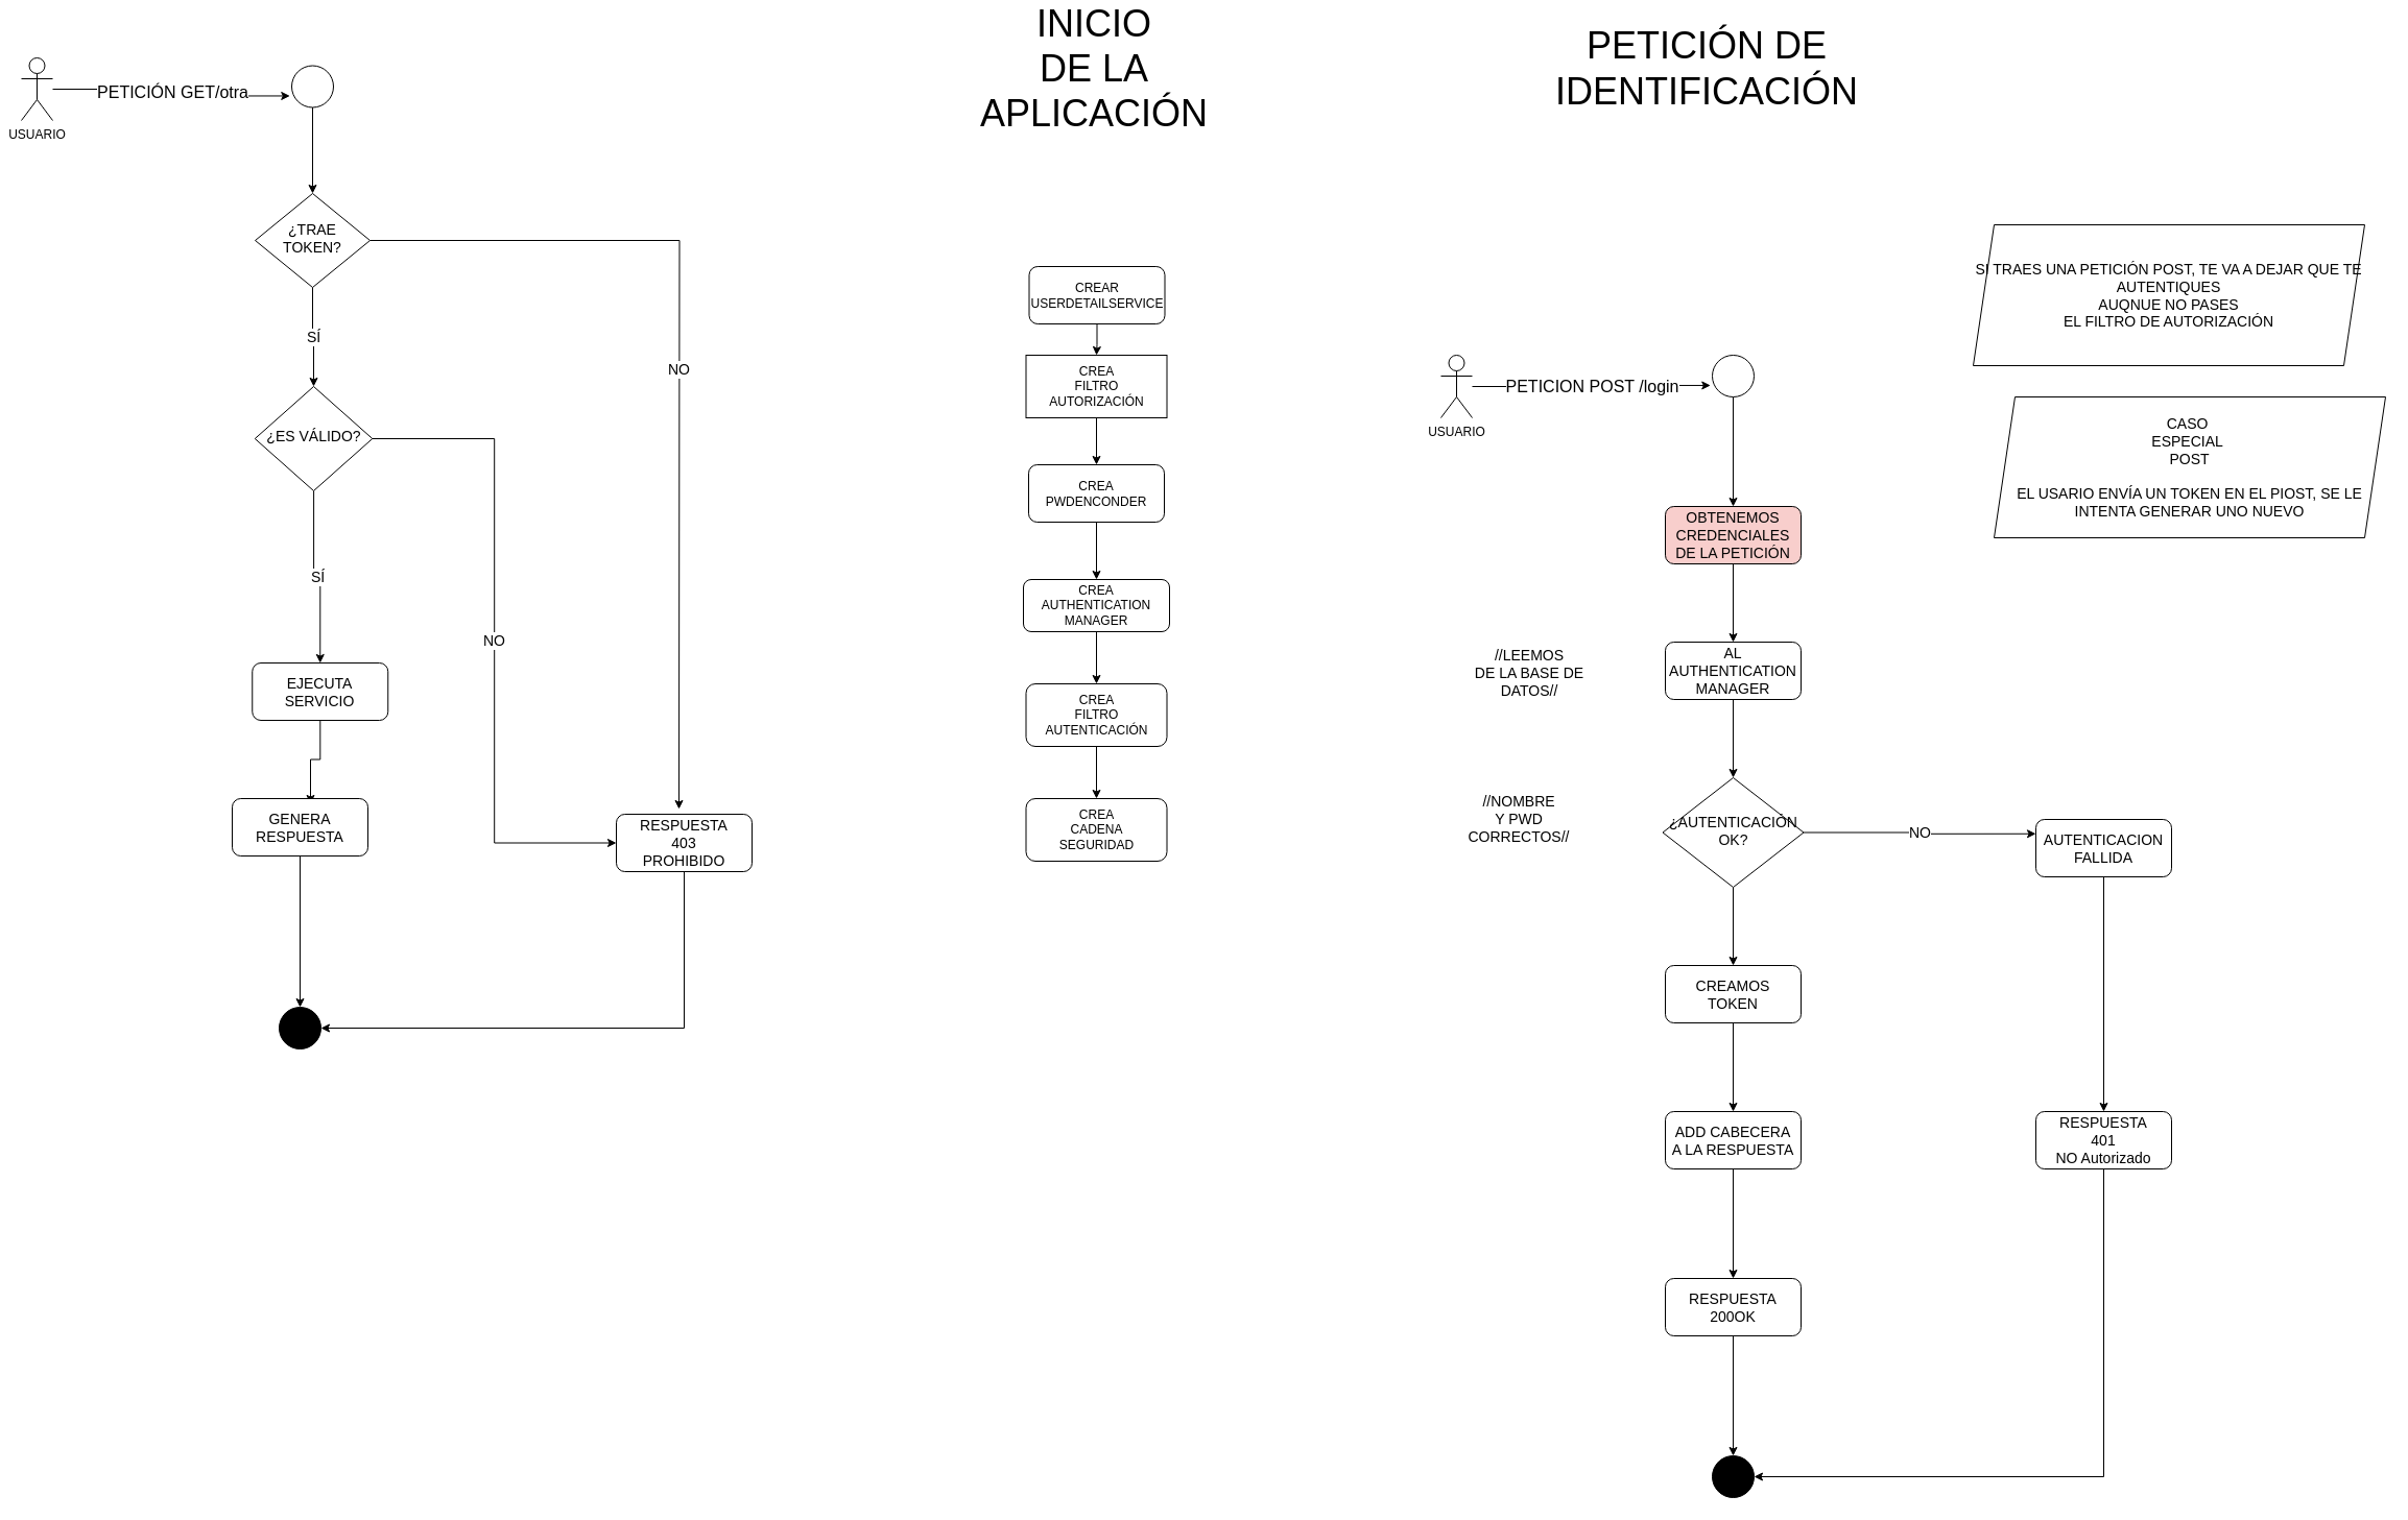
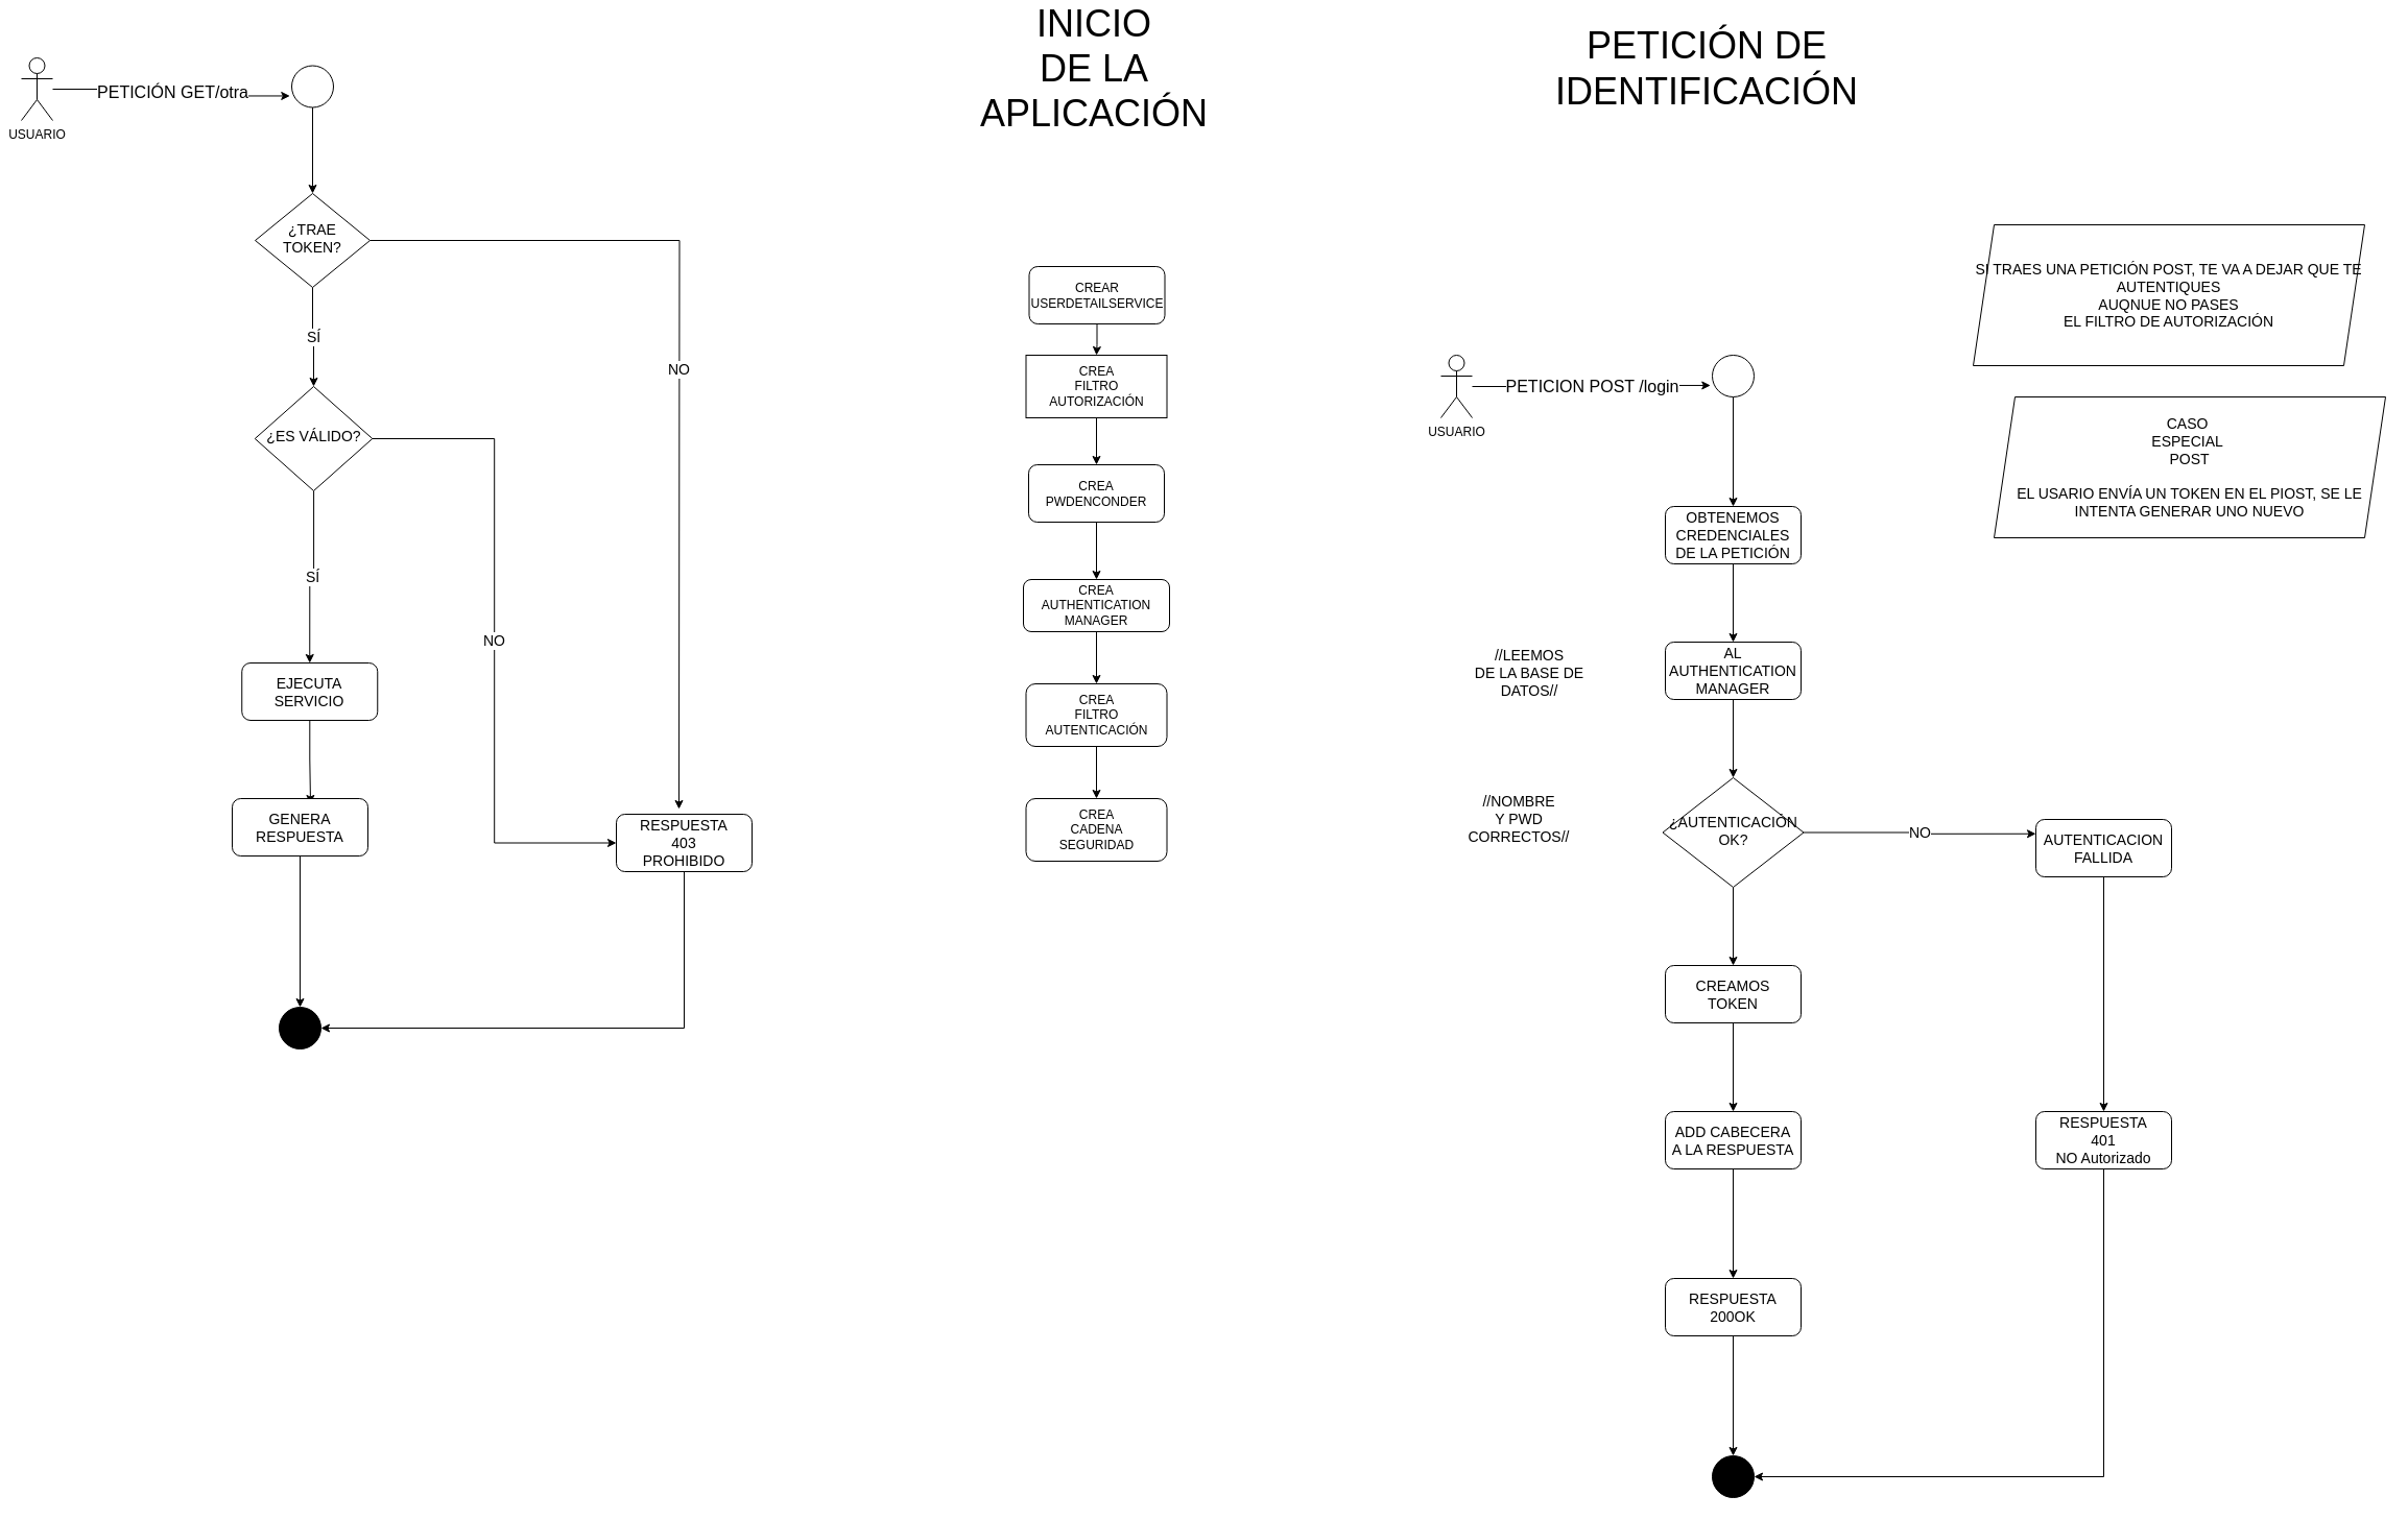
- <mxCell id="20" value="OBTENEMOS&lt;br&gt;CREDENCIALES&lt;br&gt;DE LA PETICIÓN" style="rounded=1;whiteSpace=wrap;html=1;fontSize=14;glass=0;strokeWidth=1;shadow=0;fillColor=#f8cecc;" vertex="1" parent="1"><mxGeometry x="1595" y="450" width="130" height="55" as="geometry" /></mxCell>
+ <mxCell id="20" value="OBTENEMOS&lt;br&gt;CREDENCIALES&lt;br&gt;DE LA PETICIÓN" style="rounded=1;whiteSpace=wrap;html=1;fontSize=14;glass=0;strokeWidth=1;shadow=0;" vertex="1" parent="1"><mxGeometry x="1595" y="450" width="130" height="55" as="geometry" /></mxCell>
- <mxCell id="49" value="EJECUTA&lt;br&gt;SERVICIO" style="rounded=1;whiteSpace=wrap;html=1;fontSize=14;glass=0;strokeWidth=1;shadow=0;" vertex="1" parent="1"><mxGeometry x="241.25" y="600" width="130" height="55" as="geometry" /></mxCell>
+ <mxCell id="49" value="EJECUTA&lt;br&gt;SERVICIO" style="rounded=1;whiteSpace=wrap;html=1;fontSize=14;glass=0;strokeWidth=1;shadow=0;" vertex="1" parent="1"><mxGeometry x="231.25" y="600" width="130" height="55" as="geometry" /></mxCell>
